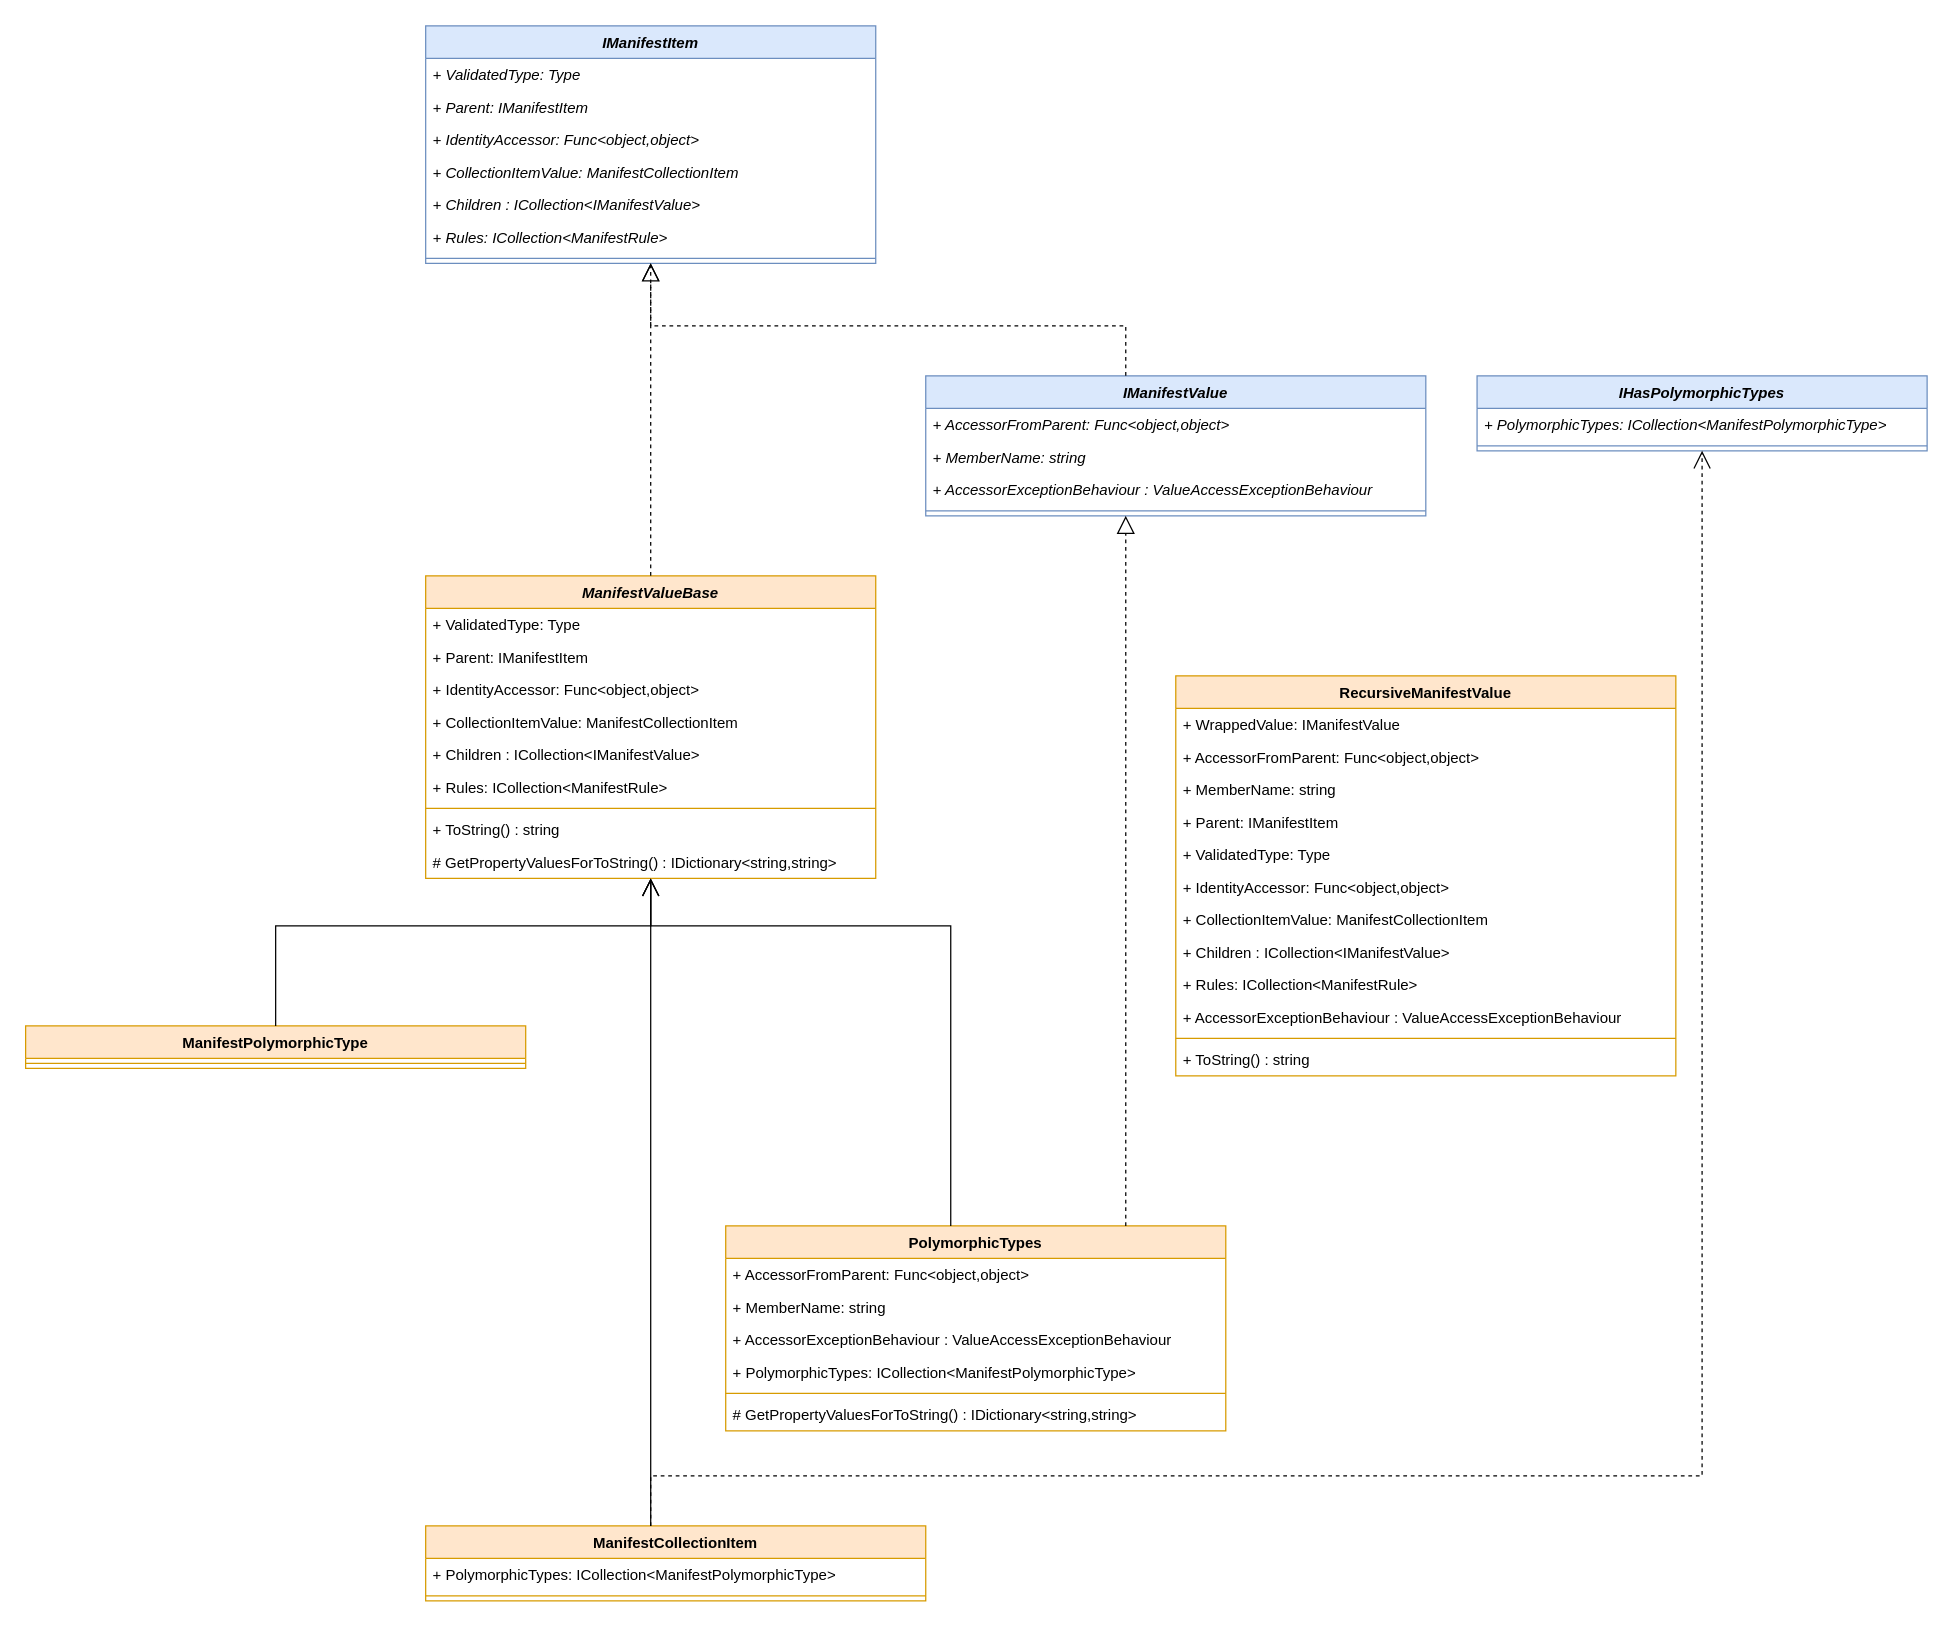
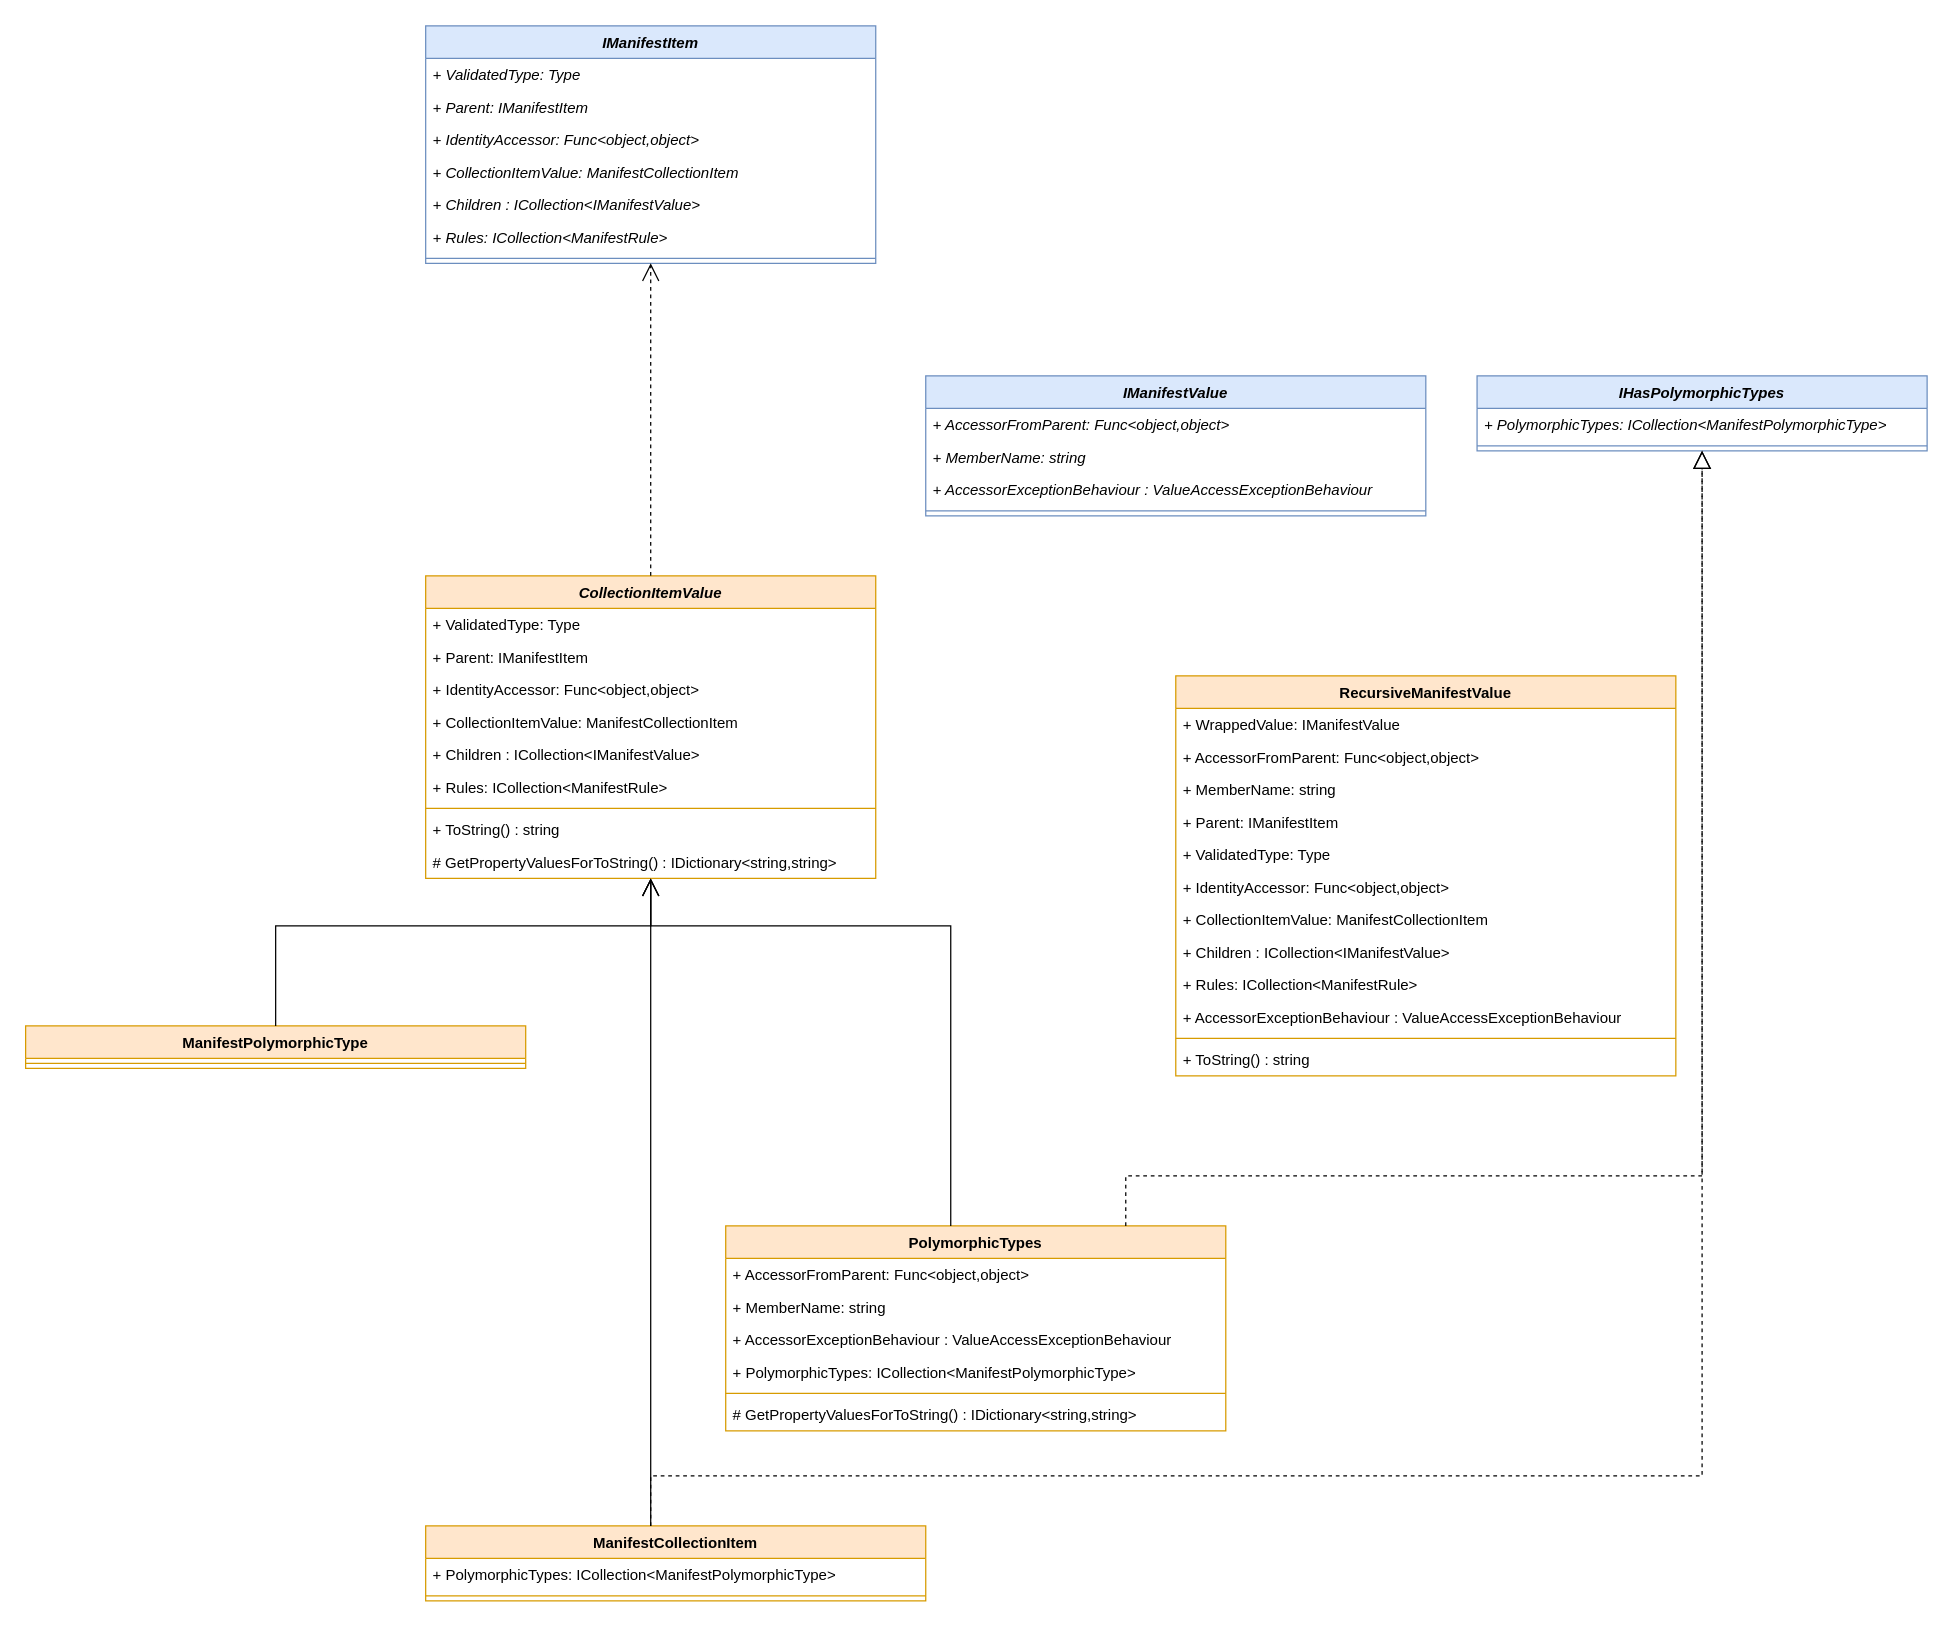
- <mxCell id="29" value="" style="endArrow=block;dashed=1;endFill=0;endSize=12;html=1;rounded=0;elbow=vertical;edgeStyle=elbowEdgeStyle;" edge="1" parent="1" source="24" target="2"><mxGeometry width="160" relative="1" as="geometry"><mxPoint x="820" y="170" as="sourcePoint" /><mxPoint x="980" y="170" as="targetPoint" /><Array as="points"><mxPoint x="900" y="260" /><mxPoint x="730" y="260" /></Array></mxGeometry></mxCell>
- <mxCell id="44" value="" style="endArrow=open;dashed=1;endFill=0;endSize=12;html=1;rounded=0;elbow=vertical;edgeStyle=elbowEdgeStyle;" edge="1" parent="1" source="40" target="21"><mxGeometry width="160" relative="1" as="geometry"><mxPoint x="910" y="830" as="sourcePoint" /><mxPoint x="1371" y="370" as="targetPoint" /><Array as="points"><mxPoint x="520" y="1180" /><mxPoint x="1060" y="1180" /><mxPoint x="520" y="1150" /><mxPoint x="520" y="1020" /><mxPoint x="1110" y="1020" /><mxPoint x="1130" y="630" /></Array></mxGeometry></mxCell>
+ <mxCell id="44" value="" style="endArrow=block;dashed=1;endFill=0;endSize=12;html=1;rounded=0;elbow=vertical;edgeStyle=elbowEdgeStyle;" edge="1" parent="1" source="40" target="21"><mxGeometry width="160" relative="1" as="geometry"><mxPoint x="910" y="830" as="sourcePoint" /><mxPoint x="1371" y="370" as="targetPoint" /><Array as="points"><mxPoint x="520" y="1180" /><mxPoint x="1060" y="1180" /><mxPoint x="520" y="1150" /><mxPoint x="520" y="1020" /><mxPoint x="1110" y="1020" /><mxPoint x="1130" y="630" /></Array></mxGeometry></mxCell>
- <mxCell id="10" value="ManifestValueBase" style="swimlane;fontStyle=3;align=center;verticalAlign=top;childLayout=stackLayout;horizontal=1;startSize=26;horizontalStack=0;resizeParent=1;resizeParentMax=0;resizeLast=0;collapsible=1;marginBottom=0;fillColor=#ffe6cc;strokeColor=#d79b00;" vertex="1" parent="1"><mxGeometry x="340" y="460" width="360" height="242" as="geometry" /></mxCell>
+ <mxCell id="10" value="CollectionItemValue" style="swimlane;fontStyle=3;align=center;verticalAlign=top;childLayout=stackLayout;horizontal=1;startSize=26;horizontalStack=0;resizeParent=1;resizeParentMax=0;resizeLast=0;collapsible=1;marginBottom=0;fillColor=#ffe6cc;strokeColor=#d79b00;" vertex="1" parent="1"><mxGeometry x="340" y="460" width="360" height="242" as="geometry" /></mxCell>
- <mxCell id="37" value="" style="endArrow=block;dashed=1;endFill=0;endSize=12;html=1;rounded=0;elbow=vertical;edgeStyle=elbowEdgeStyle;" edge="1" parent="1" source="30" target="24"><mxGeometry width="160" relative="1" as="geometry"><mxPoint x="940" y="530" as="sourcePoint" /><mxPoint x="1100" y="530" as="targetPoint" /><Array as="points"><mxPoint x="900" y="620" /></Array></mxGeometry></mxCell>
+ <mxCell id="38" value="" style="endArrow=block;dashed=1;endFill=0;endSize=12;html=1;rounded=0;elbow=vertical;edgeStyle=elbowEdgeStyle;" edge="1" parent="1" source="30" target="21"><mxGeometry width="160" relative="1" as="geometry"><mxPoint x="882.015" y="830" as="sourcePoint" /><mxPoint x="941.795" y="422" as="targetPoint" /><Array as="points"><mxPoint x="900" y="940" /><mxPoint x="1361" y="940" /><mxPoint x="900" y="780" /><mxPoint x="1360" y="780" /><mxPoint x="900" y="620" /><mxPoint x="1120" y="620" /></Array></mxGeometry></mxCell>
